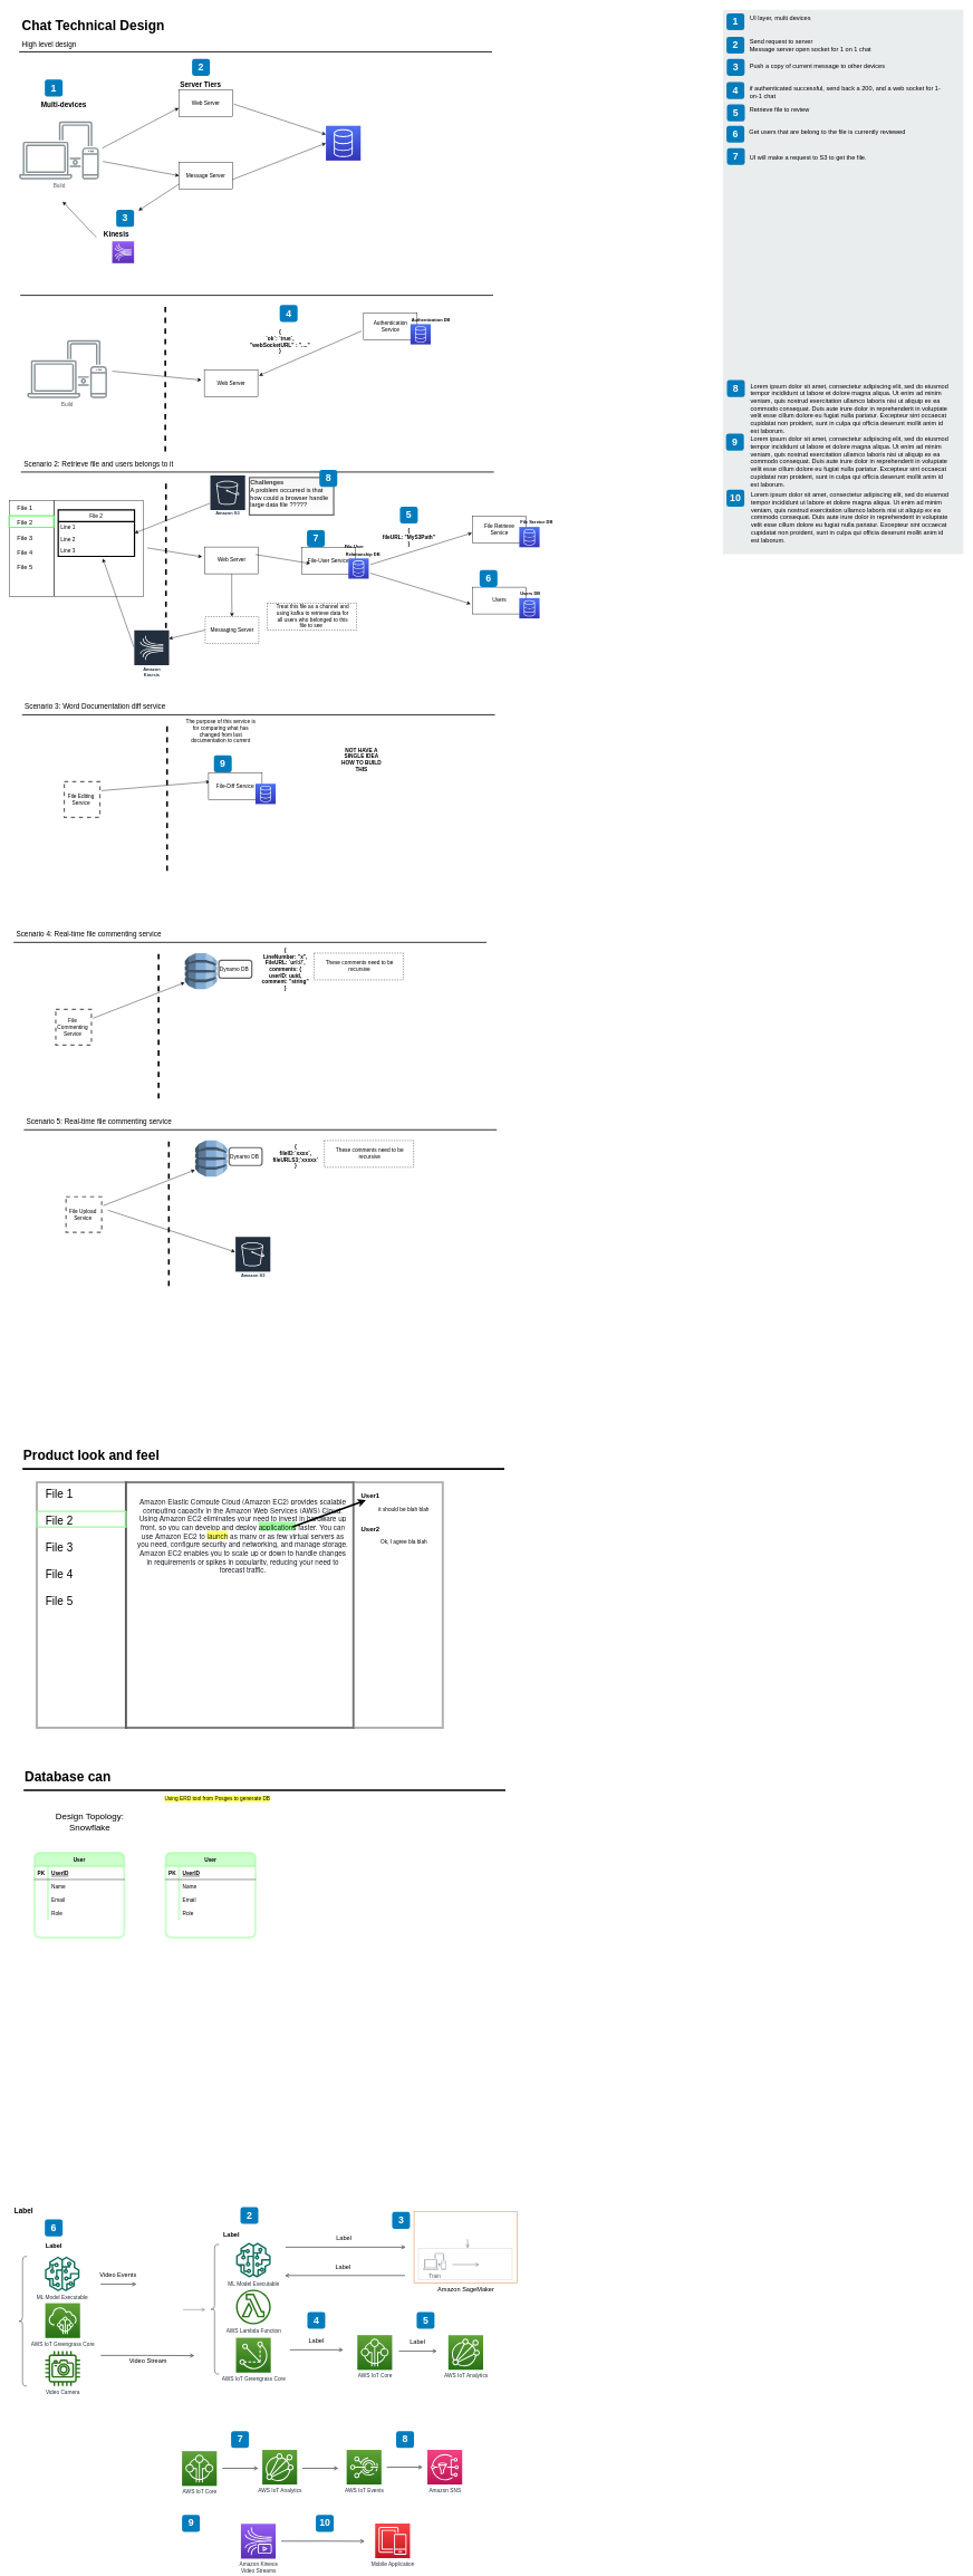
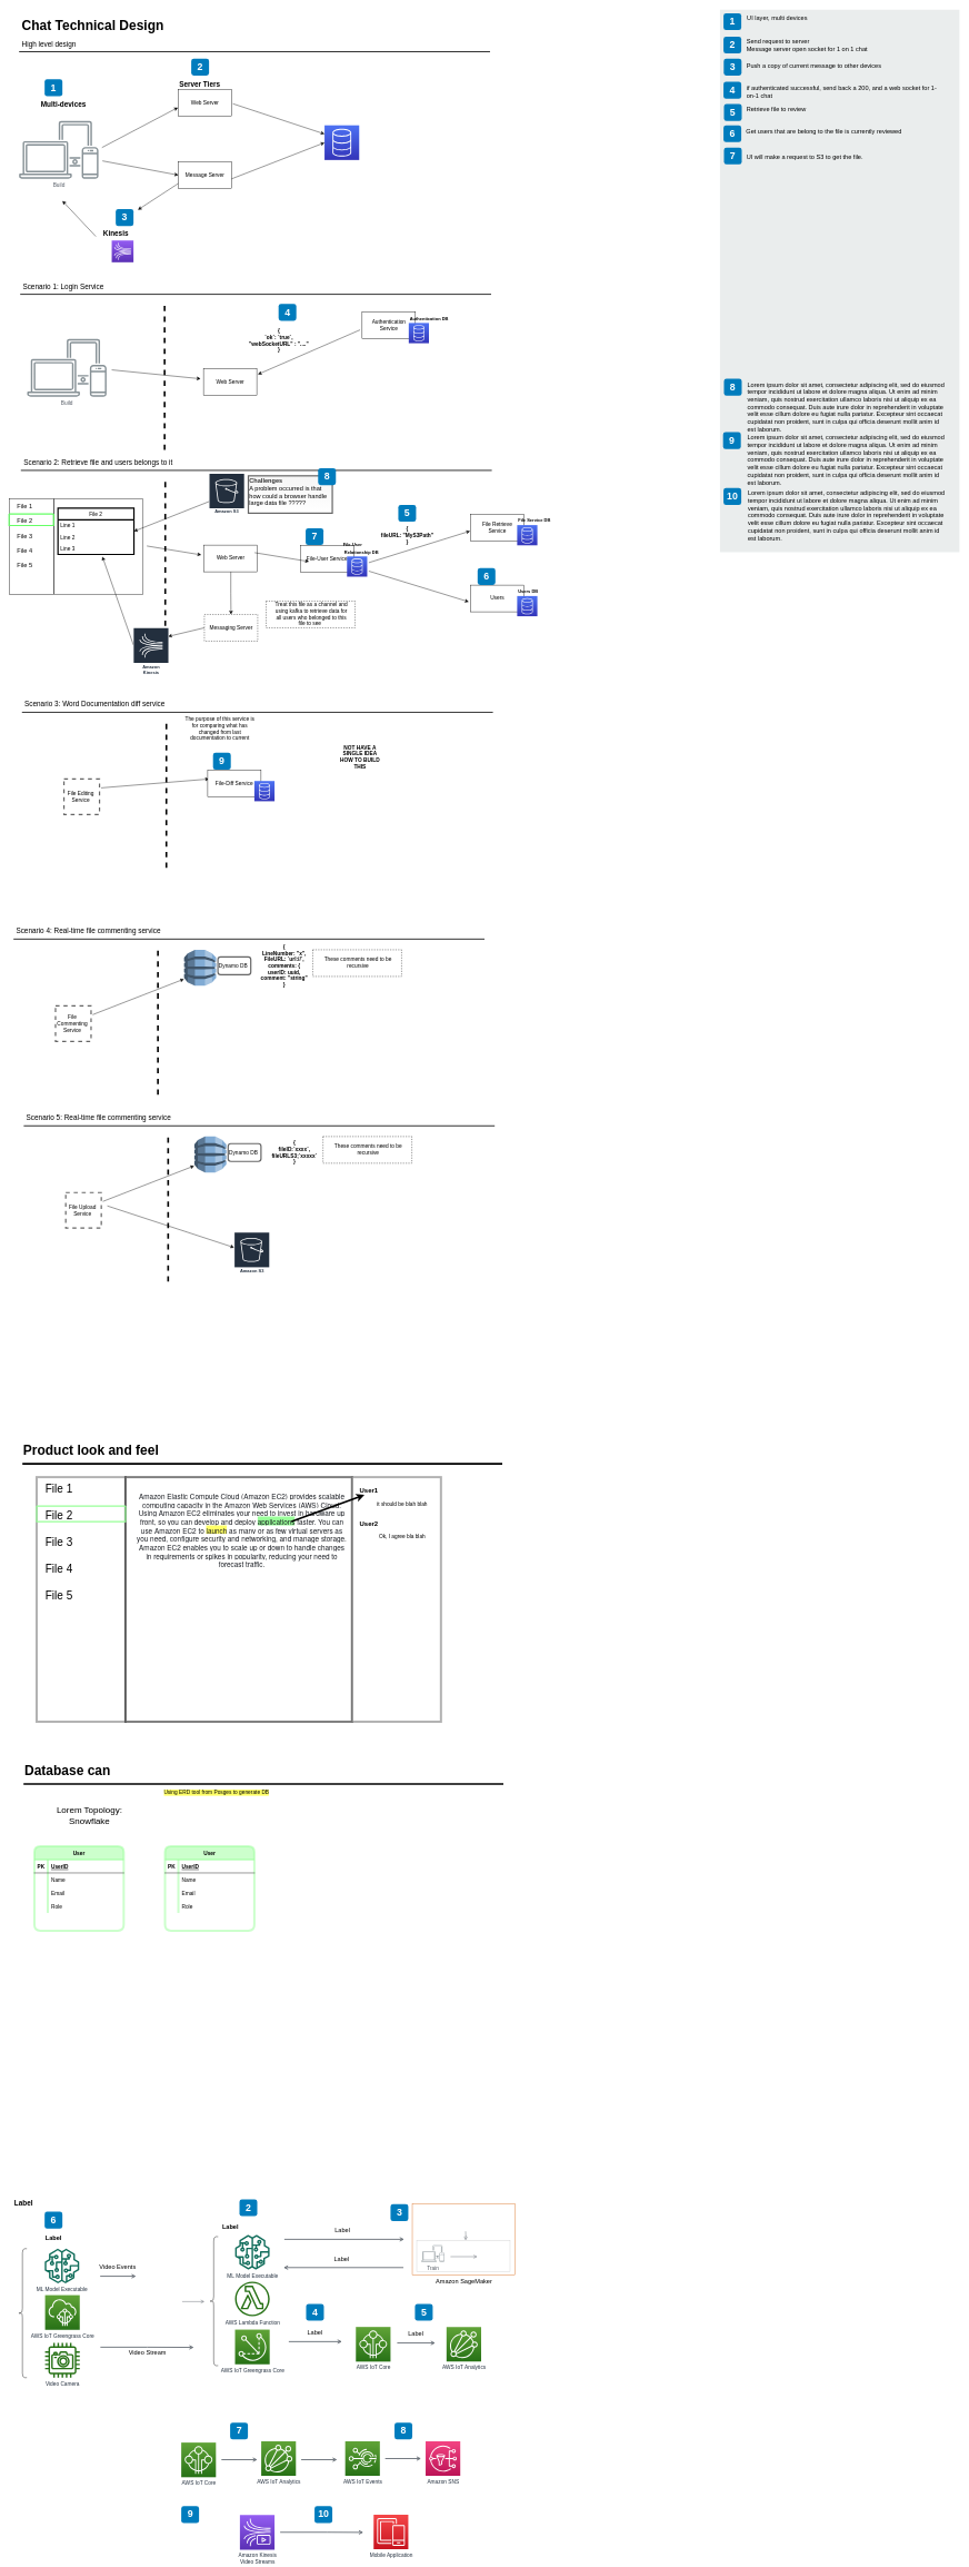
+ <mxCell id="113" value="Scenario 1: Login Service&lt;br&gt;" style="text;html=1;resizable=0;points=[];autosize=1;align=left;verticalAlign=top;spacingTop=-4;fontSize=16;" parent="1" vertex="1"><mxGeometry x="49" y="630" width="200" height="20" as="geometry" /></mxCell>
- <mxCell id="204" value="&lt;font style=&quot;font-size: 20px&quot;&gt;Design Topology: Snowflake&lt;/font&gt;" style="text;html=1;strokeColor=none;fillColor=none;align=center;verticalAlign=middle;whiteSpace=wrap;rounded=0;opacity=50;" parent="1" vertex="1"><mxGeometry x="98.5" y="4070" width="203.5" height="20" as="geometry" /></mxCell>
+ <mxCell id="204" value="&lt;font style=&quot;font-size: 20px&quot;&gt;Lorem Topology: Snowflake&lt;/font&gt;" style="text;html=1;strokeColor=none;fillColor=none;align=center;verticalAlign=middle;whiteSpace=wrap;rounded=0;opacity=50;" parent="1" vertex="1"><mxGeometry x="98.5" y="4070" width="203.5" height="20" as="geometry" /></mxCell>
